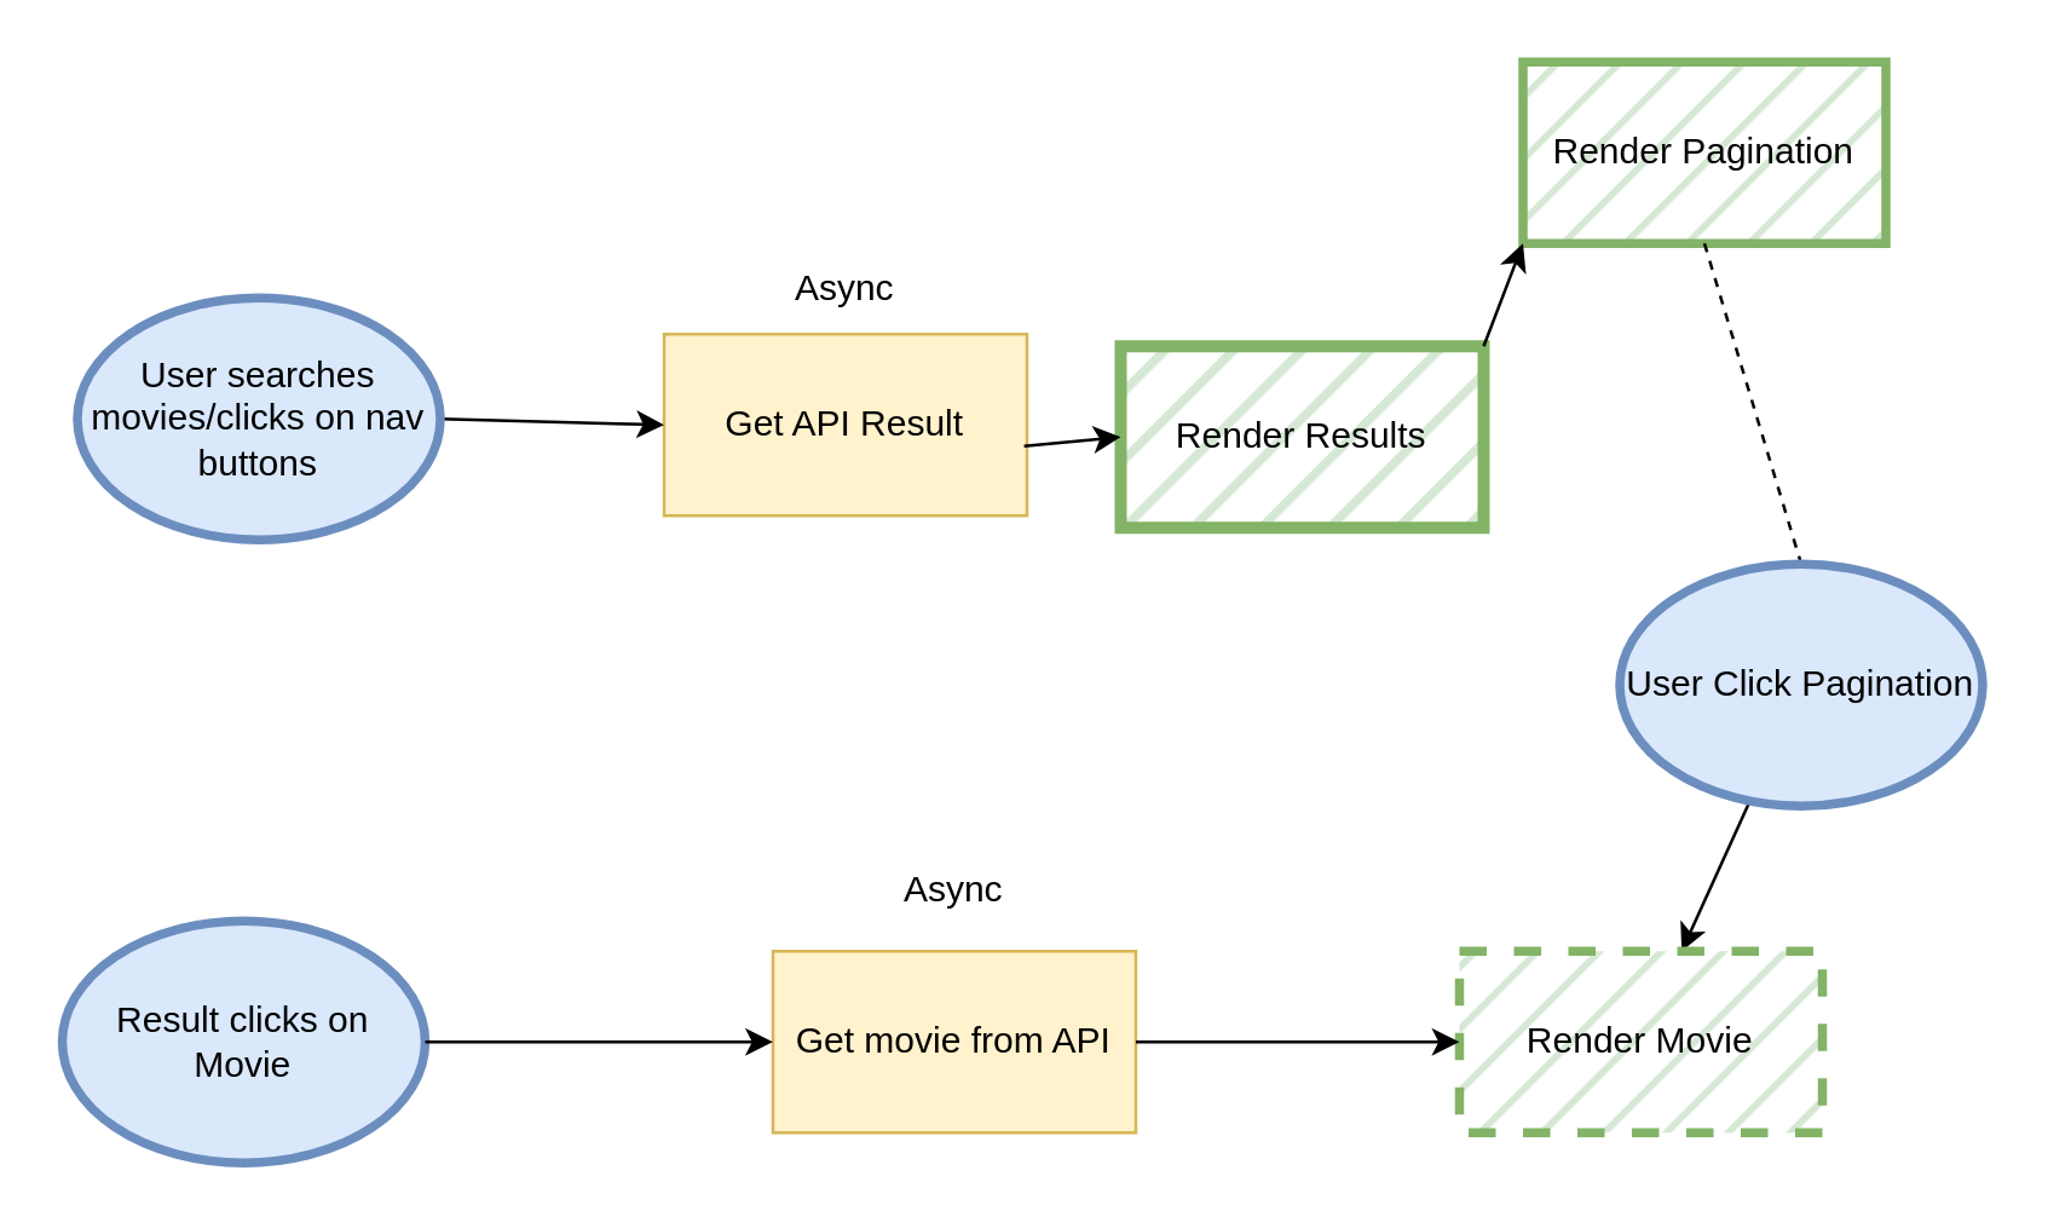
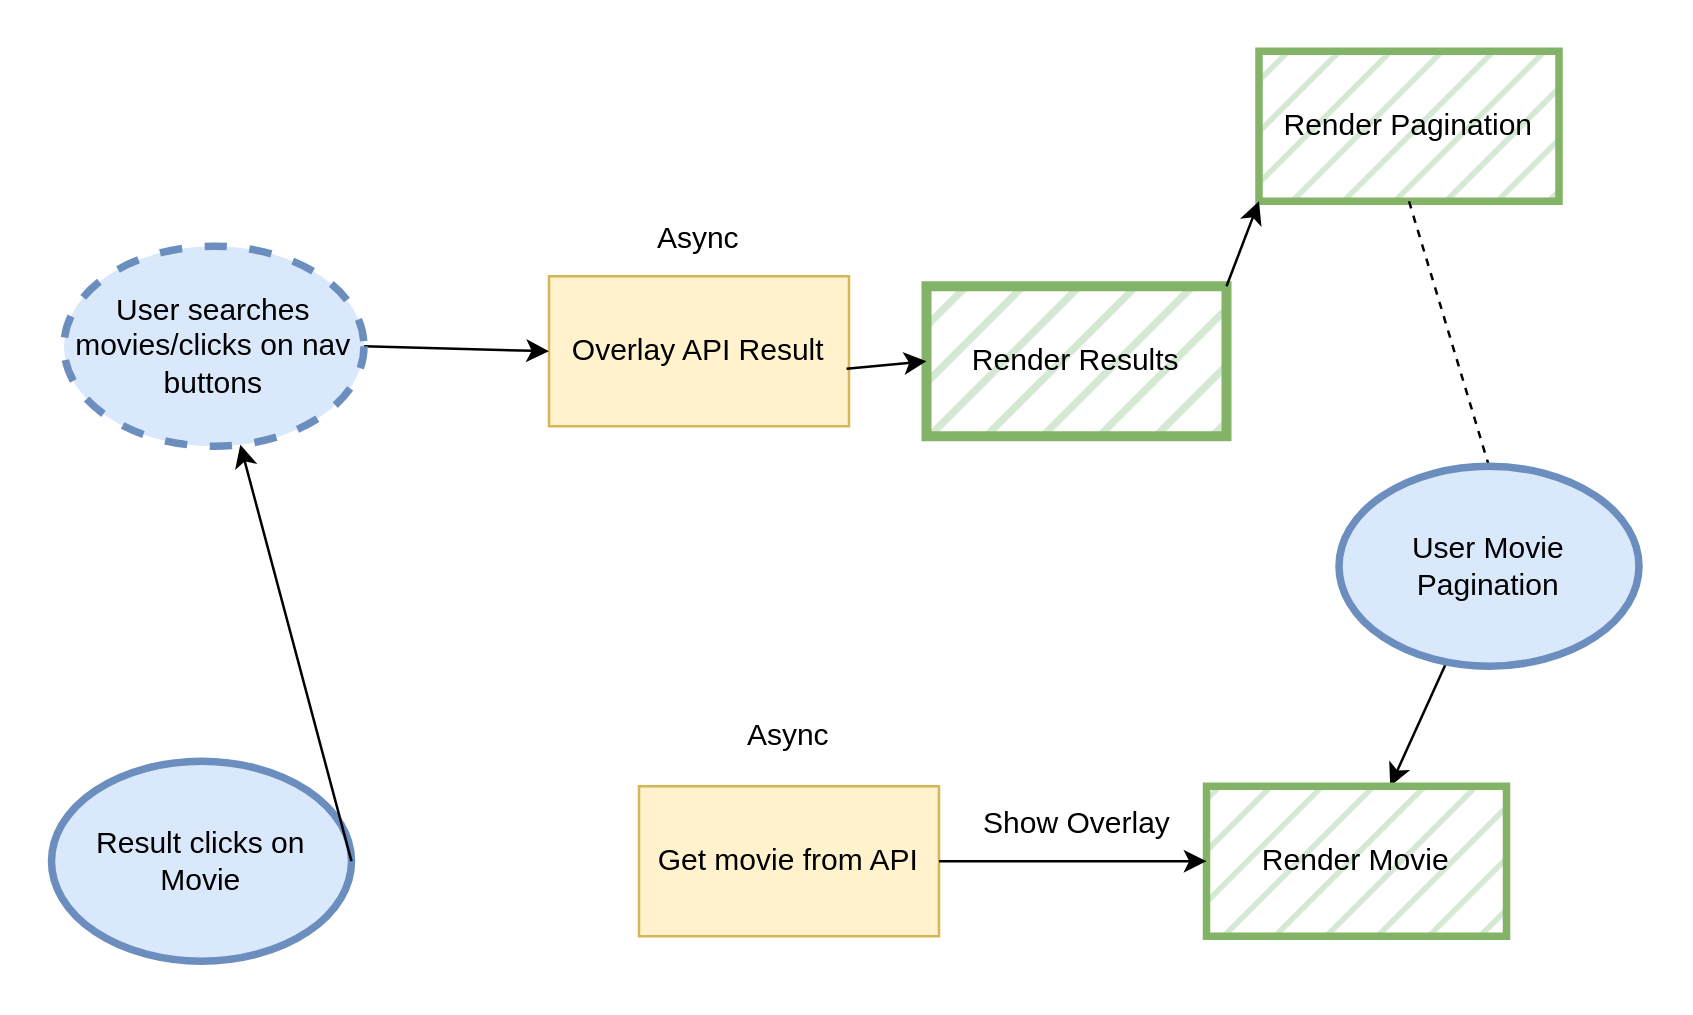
- <mxCell id="11" value="User searches movies/clicks on nav buttons" style="ellipse;whiteSpace=wrap;html=1;fillStyle=auto;strokeWidth=3;fillColor=#dae8fc;strokeColor=#6c8ebf;" vertex="1" parent="1"><mxGeometry x="25" y="98" width="120" height="80" as="geometry" /></mxCell>
+ <mxCell id="11" value="User searches movies/clicks on nav buttons" style="ellipse;whiteSpace=wrap;html=1;fillStyle=auto;strokeWidth=3;fillColor=#dae8fc;strokeColor=#6c8ebf;dashed=1;" vertex="1" parent="1"><mxGeometry x="25" y="98" width="120" height="80" as="geometry" /></mxCell>
- <mxCell id="2" value="Get API Result" style="rounded=0;whiteSpace=wrap;html=1;fillColor=#fff2cc;strokeColor=#d6b656;" vertex="1" parent="1"><mxGeometry x="219" y="110" width="120" height="60" as="geometry" /></mxCell>
+ <mxCell id="2" value="Overlay API Result" style="rounded=0;whiteSpace=wrap;html=1;fillColor=#fff2cc;strokeColor=#d6b656;" vertex="1" parent="1"><mxGeometry x="219" y="110" width="120" height="60" as="geometry" /></mxCell>
- <mxCell id="12" value="User Click Pagination" style="ellipse;whiteSpace=wrap;html=1;fillStyle=auto;strokeWidth=3;fillColor=#dae8fc;strokeColor=#6c8ebf;" vertex="1" parent="1"><mxGeometry x="535" y="186" width="120" height="80" as="geometry" /></mxCell>
+ <mxCell id="12" value="User Movie Pagination" style="ellipse;whiteSpace=wrap;html=1;fillStyle=auto;strokeWidth=3;fillColor=#dae8fc;strokeColor=#6c8ebf;" vertex="1" parent="1"><mxGeometry x="535" y="186" width="120" height="80" as="geometry" /></mxCell>
+ <mxCell id="17" value="Show Overlay" style="text;html=1;strokeColor=none;fillColor=none;align=center;verticalAlign=middle;whiteSpace=wrap;rounded=0;fillStyle=auto;" vertex="1" parent="1"><mxGeometry x="381.5" y="314" width="97" height="30" as="geometry" /></mxCell>
- <mxCell id="16" value="" style="endArrow=classic;html=1;rounded=0;exitX=1;exitY=0.5;exitDx=0;exitDy=0;entryX=0;entryY=0.5;entryDx=0;entryDy=0;" edge="1" parent="1" source="13" target="14"><mxGeometry width="50" height="50" relative="1" as="geometry"><mxPoint x="387" y="309" as="sourcePoint" /><mxPoint x="437" y="259" as="targetPoint" /></mxGeometry></mxCell>
+ <mxCell id="16" value="" style="endArrow=classic;html=1;rounded=0;exitX=1;exitY=0.5;exitDx=0;exitDy=0;" edge="1" parent="1" source="13" target="11"><mxGeometry width="50" height="50" relative="1" as="geometry"><mxPoint x="387" y="309" as="sourcePoint" /><mxPoint x="437" y="259" as="targetPoint" /></mxGeometry></mxCell>
- <mxCell id="18" value="Render Movie" style="rounded=0;whiteSpace=wrap;html=1;fillStyle=hatch;strokeWidth=3;fillColor=#d5e8d4;strokeColor=#82b366;dashed=1;" vertex="1" parent="1"><mxGeometry x="482" y="314" width="120" height="60" as="geometry" /></mxCell>
+ <mxCell id="18" value="Render Movie" style="rounded=0;whiteSpace=wrap;html=1;fillStyle=hatch;strokeWidth=3;fillColor=#d5e8d4;strokeColor=#82b366;" vertex="1" parent="1"><mxGeometry x="482" y="314" width="120" height="60" as="geometry" /></mxCell>
